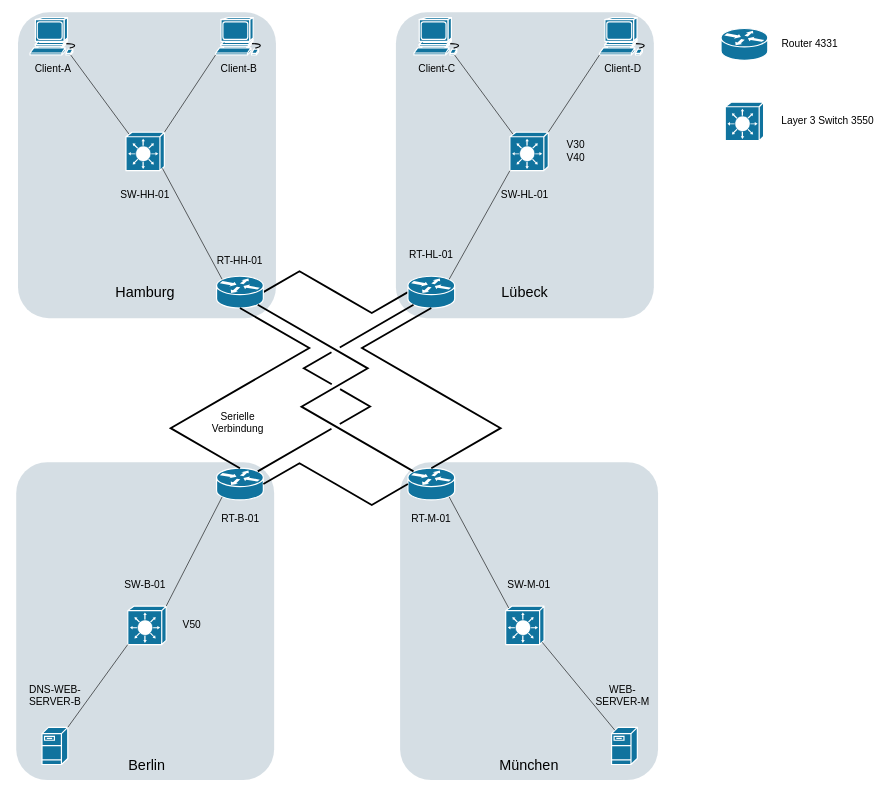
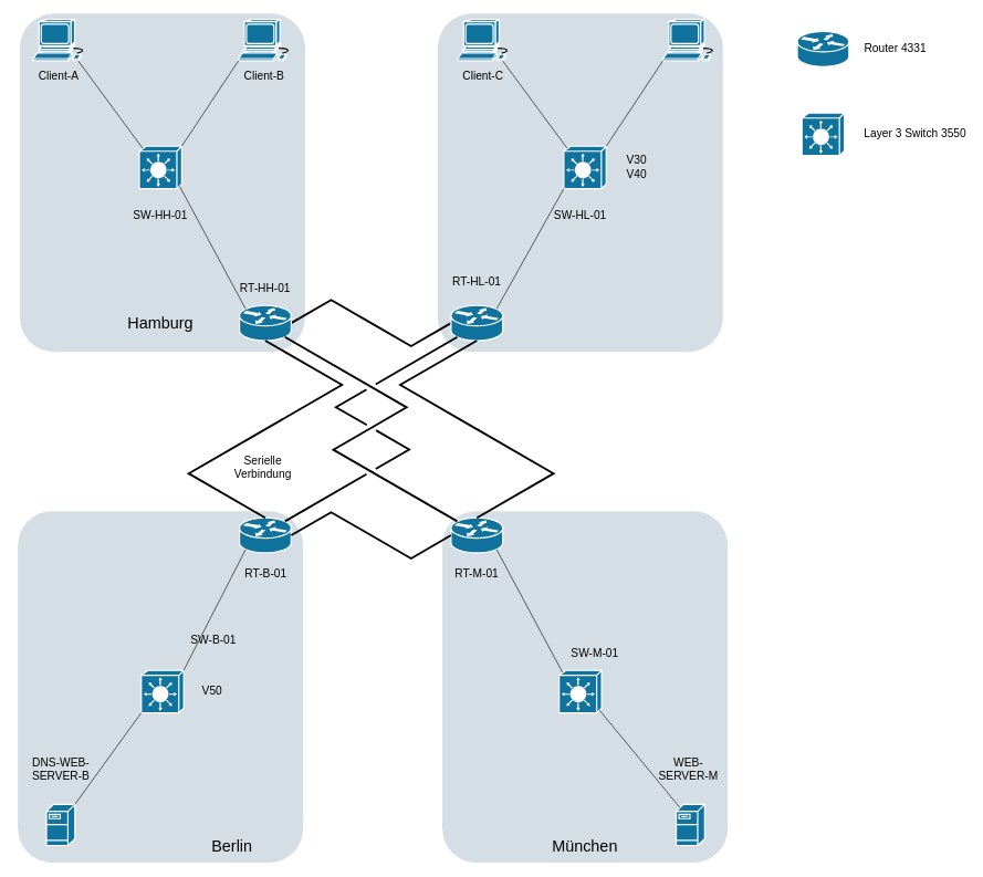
- <mxCell id="49" value="&lt;font style=&quot;font-size: 17px;&quot;&gt;Client-D&lt;/font&gt;" style="text;html=1;align=center;verticalAlign=middle;whiteSpace=wrap;rounded=0;" vertex="1" parent="1"><mxGeometry x="998.5" y="100" width="77" height="30" as="geometry" /></mxCell>
- <mxCell id="34" value="&lt;font style=&quot;font-size: 24px;&quot;&gt;Lübeck&lt;/font&gt;" style="text;html=1;align=center;verticalAlign=middle;whiteSpace=wrap;rounded=0;" parent="1" vertex="1"><mxGeometry x="819" y="471.5" width="110" height="30" as="geometry" /></mxCell>
- <mxCell id="45" value="&lt;font style=&quot;font-size: 17px;&quot;&gt;SW-B-01&lt;/font&gt;" style="text;html=1;align=center;verticalAlign=middle;whiteSpace=wrap;rounded=0;" vertex="1" parent="1"><mxGeometry x="166" y="960" width="150" height="30" as="geometry" /></mxCell>
+ <mxCell id="45" value="&lt;font style=&quot;font-size: 17px;&quot;&gt;SW-B-01&lt;/font&gt;" style="text;html=1;align=center;verticalAlign=middle;whiteSpace=wrap;rounded=0;" vertex="1" parent="1"><mxGeometry x="246" y="950" width="150" height="30" as="geometry" /></mxCell>
- <mxCell id="44" value="&lt;font style=&quot;font-size: 17px;&quot;&gt;SW-M-01&lt;/font&gt;" style="text;html=1;align=center;verticalAlign=middle;whiteSpace=wrap;rounded=0;" vertex="1" parent="1"><mxGeometry x="806" y="960" width="150" height="30" as="geometry" /></mxCell>
+ <mxCell id="44" value="&lt;font style=&quot;font-size: 17px;&quot;&gt;SW-M-01&lt;/font&gt;" style="text;html=1;align=center;verticalAlign=middle;whiteSpace=wrap;rounded=0;" vertex="1" parent="1"><mxGeometry x="821" y="970" width="150" height="30" as="geometry" /></mxCell>
- <mxCell id="37" value="&lt;font style=&quot;font-size: 24px;&quot;&gt;Berlin&lt;/font&gt;" style="text;html=1;align=center;verticalAlign=middle;whiteSpace=wrap;rounded=0;" parent="1" vertex="1"><mxGeometry x="189" y="1260" width="110" height="30" as="geometry" /></mxCell>
+ <mxCell id="37" value="&lt;font style=&quot;font-size: 24px;&quot;&gt;Berlin&lt;/font&gt;" style="text;html=1;align=center;verticalAlign=middle;whiteSpace=wrap;rounded=0;" parent="1" vertex="1"><mxGeometry x="294" y="1260" width="110" height="30" as="geometry" /></mxCell>
